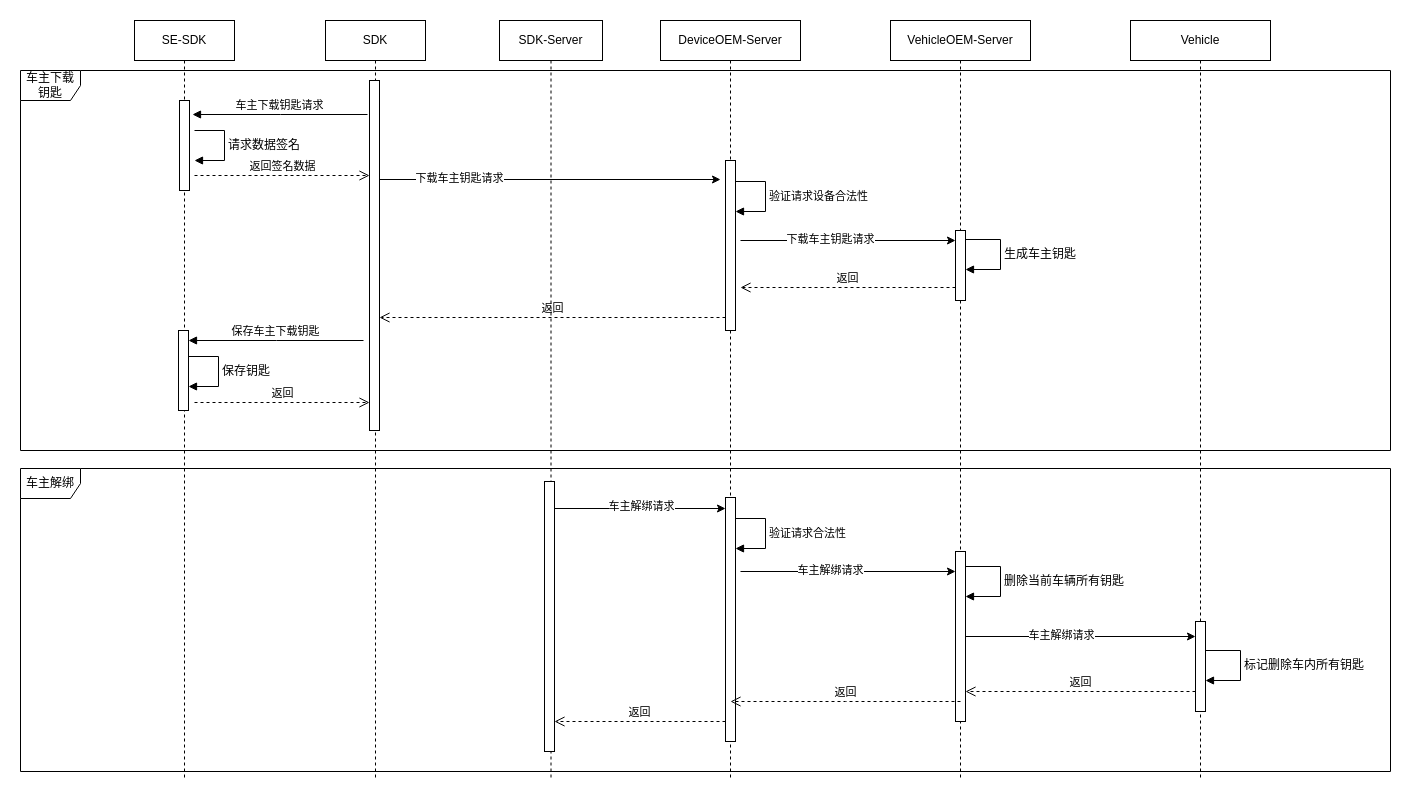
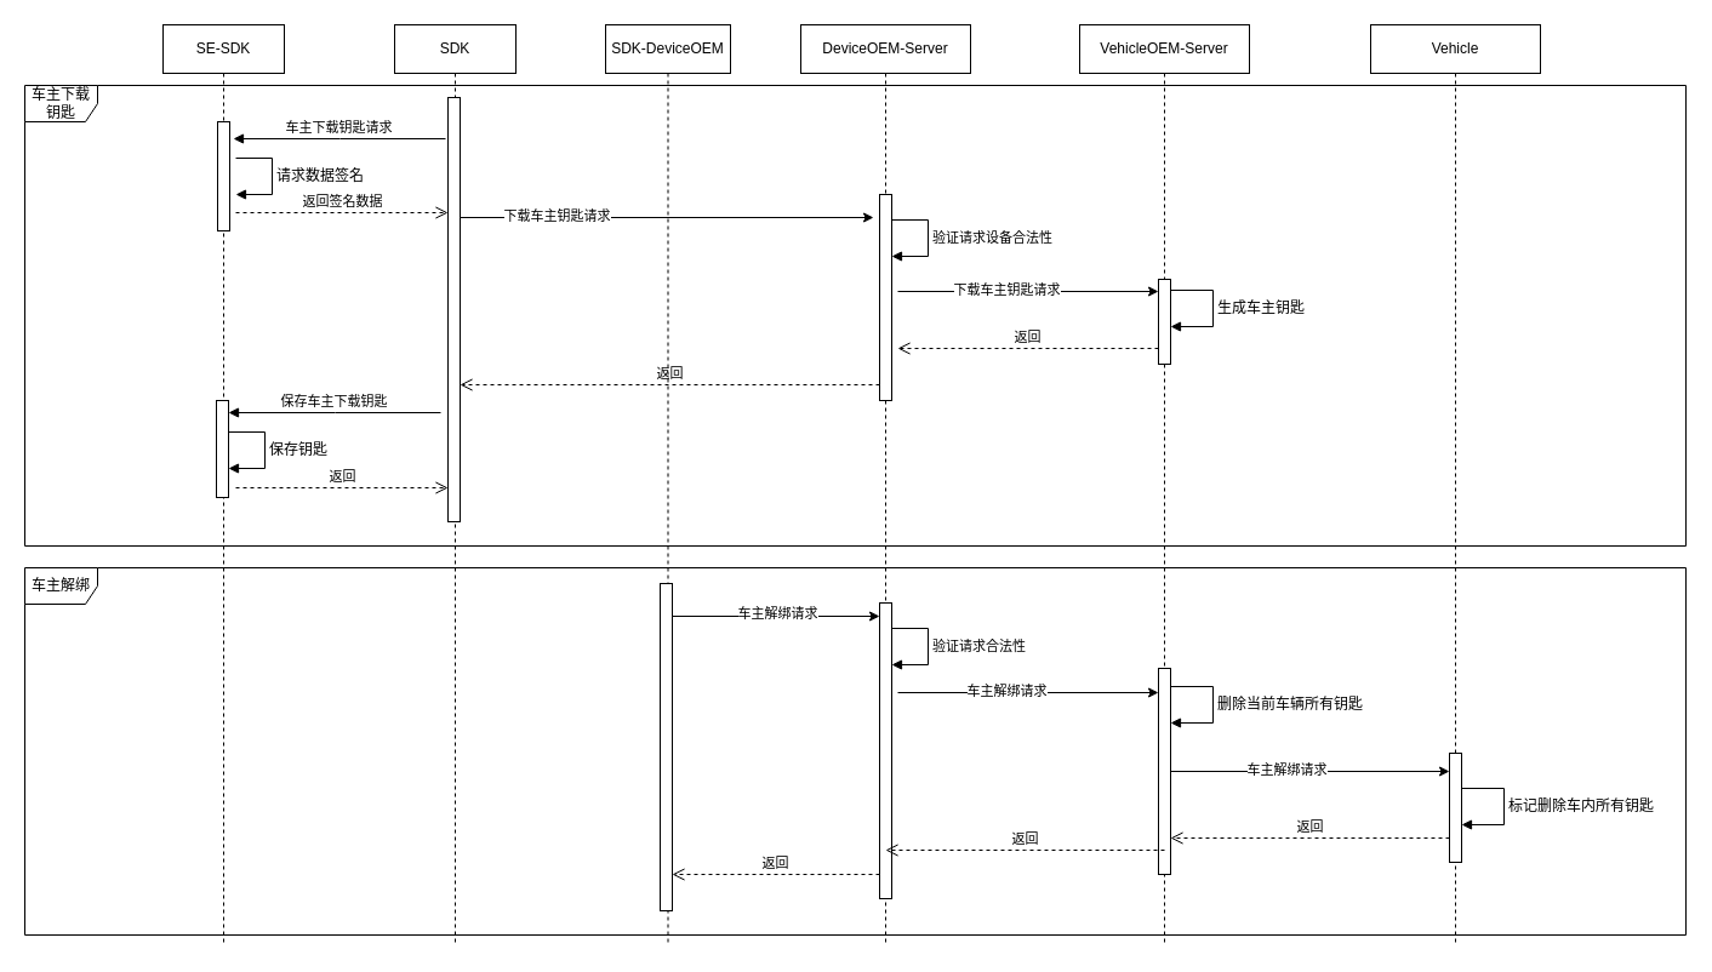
- <mxCell id="37" value="SDK-Server" style="shape=umlLifeline;perimeter=lifelinePerimeter;whiteSpace=wrap;html=1;container=0;dropTarget=0;collapsible=0;recursiveResize=0;outlineConnect=0;portConstraint=eastwest;newEdgeStyle={&quot;edgeStyle&quot;:&quot;elbowEdgeStyle&quot;,&quot;elbow&quot;:&quot;vertical&quot;,&quot;curved&quot;:0,&quot;rounded&quot;:0};" vertex="1" parent="1"><mxGeometry x="499" y="20" width="103" height="760" as="geometry" /></mxCell>
+ <mxCell id="37" value="SDK-DeviceOEM" style="shape=umlLifeline;perimeter=lifelinePerimeter;whiteSpace=wrap;html=1;container=0;dropTarget=0;collapsible=0;recursiveResize=0;outlineConnect=0;portConstraint=eastwest;newEdgeStyle={&quot;edgeStyle&quot;:&quot;elbowEdgeStyle&quot;,&quot;elbow&quot;:&quot;vertical&quot;,&quot;curved&quot;:0,&quot;rounded&quot;:0};" vertex="1" parent="1"><mxGeometry x="499" y="20" width="103" height="760" as="geometry" /></mxCell>
